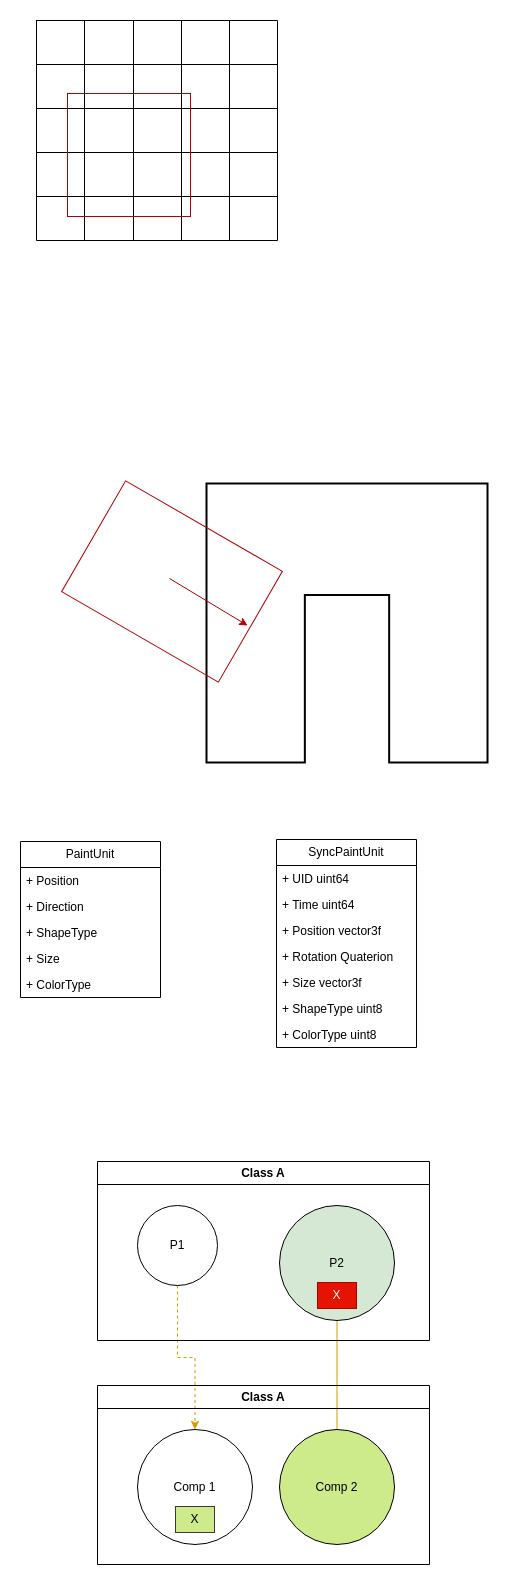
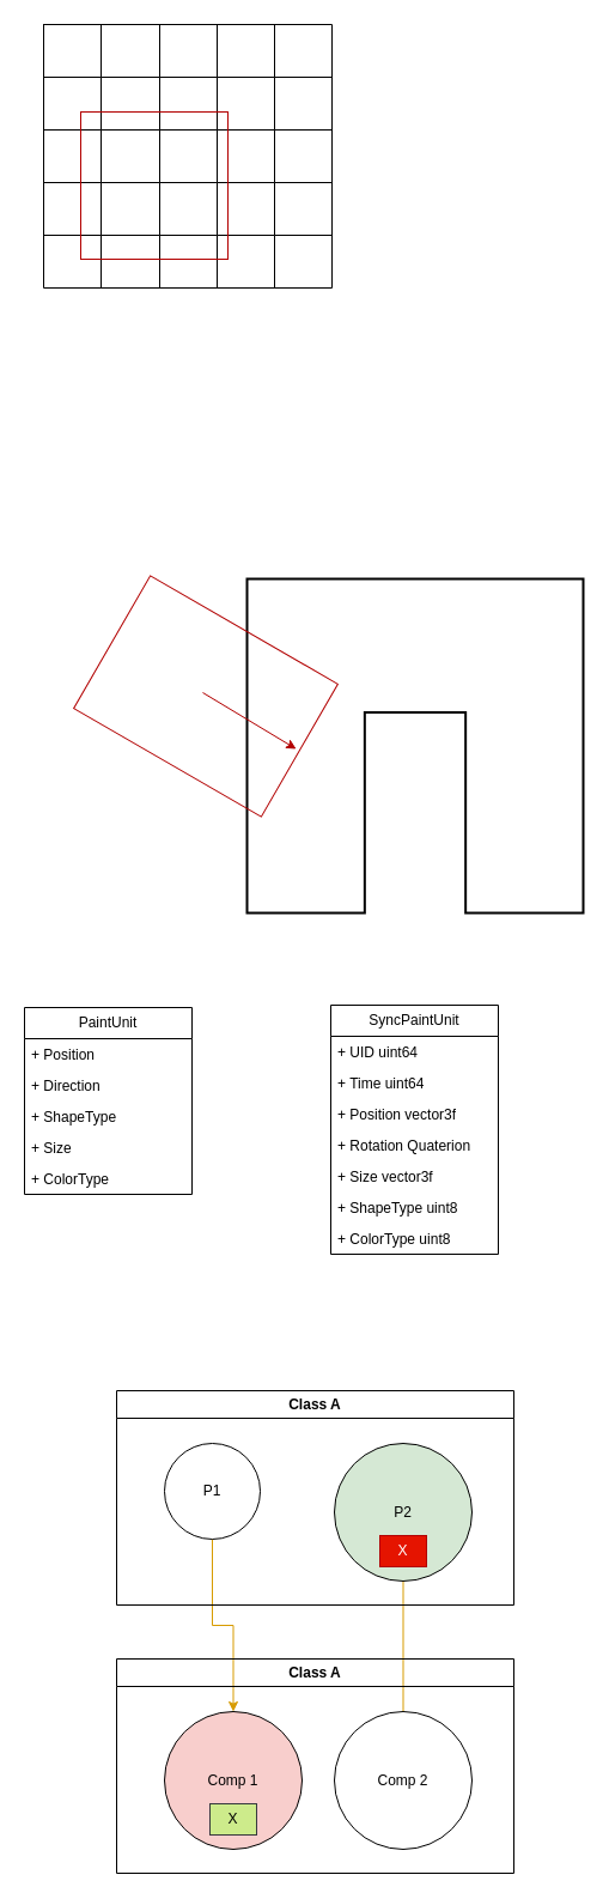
- <mxCell id="43" style="edgeStyle=orthogonalEdgeStyle;rounded=0;orthogonalLoop=1;jettySize=auto;html=1;fillColor=#ffcd28;strokeColor=#d79b00;gradientColor=#ffa500;dashed=1;" parent="1" source="44" target="49" edge="1"><mxGeometry relative="1" as="geometry" /></mxCell>
+ <mxCell id="43" style="edgeStyle=orthogonalEdgeStyle;rounded=0;orthogonalLoop=1;jettySize=auto;html=1;fillColor=#ffcd28;strokeColor=#d79b00;gradientColor=#ffa500;" parent="1" source="44" target="49" edge="1"><mxGeometry relative="1" as="geometry" /></mxCell>
- <mxCell id="49" value="Comp 1" style="ellipse;whiteSpace=wrap;html=1;aspect=fixed;" parent="1" vertex="1"><mxGeometry x="137" y="1429" width="115" height="115" as="geometry" /></mxCell>
+ <mxCell id="49" value="Comp 1" style="ellipse;whiteSpace=wrap;html=1;aspect=fixed;fillColor=#f8cecc;" parent="1" vertex="1"><mxGeometry x="137" y="1429" width="115" height="115" as="geometry" /></mxCell>
- <mxCell id="50" value="Comp 2" style="ellipse;whiteSpace=wrap;html=1;aspect=fixed;fillColor=#cdeb8b;" parent="1" vertex="1"><mxGeometry x="279" y="1429" width="115" height="115" as="geometry" /></mxCell>
+ <mxCell id="50" value="Comp 2" style="ellipse;whiteSpace=wrap;html=1;aspect=fixed;" parent="1" vertex="1"><mxGeometry x="279" y="1429" width="115" height="115" as="geometry" /></mxCell>
